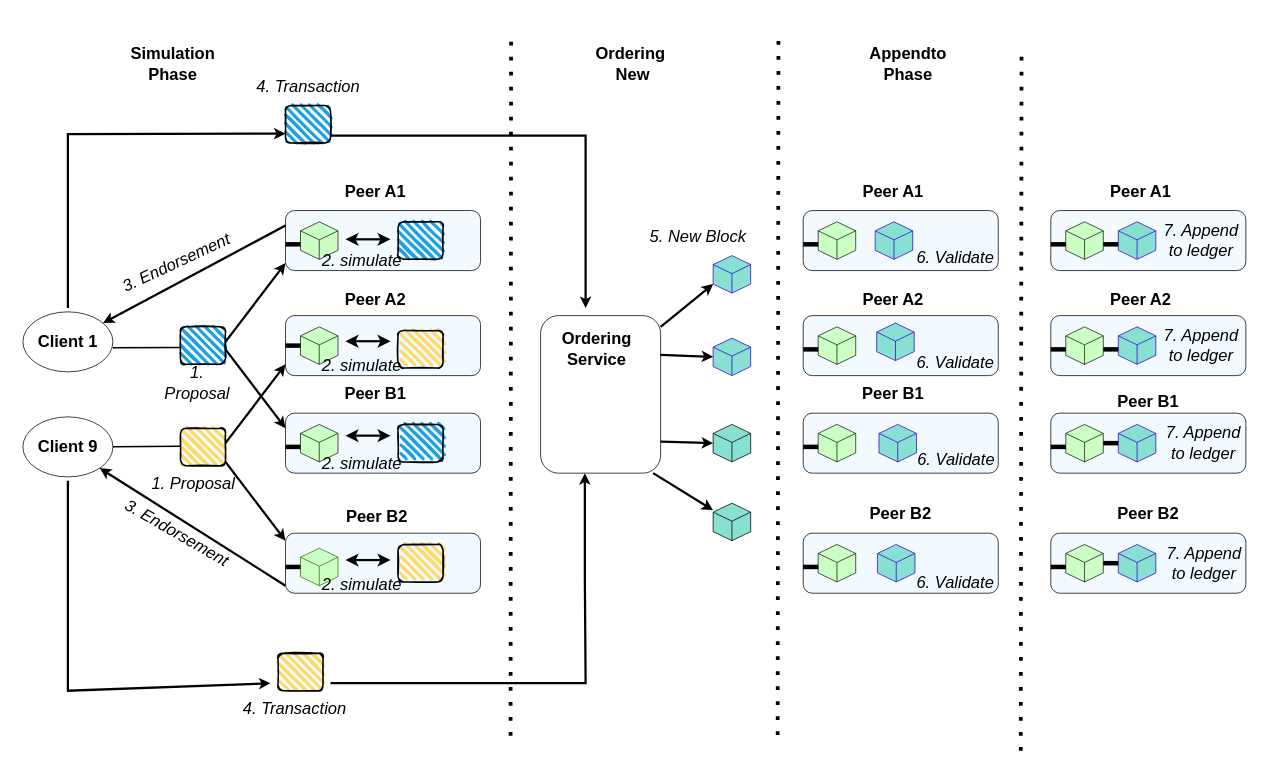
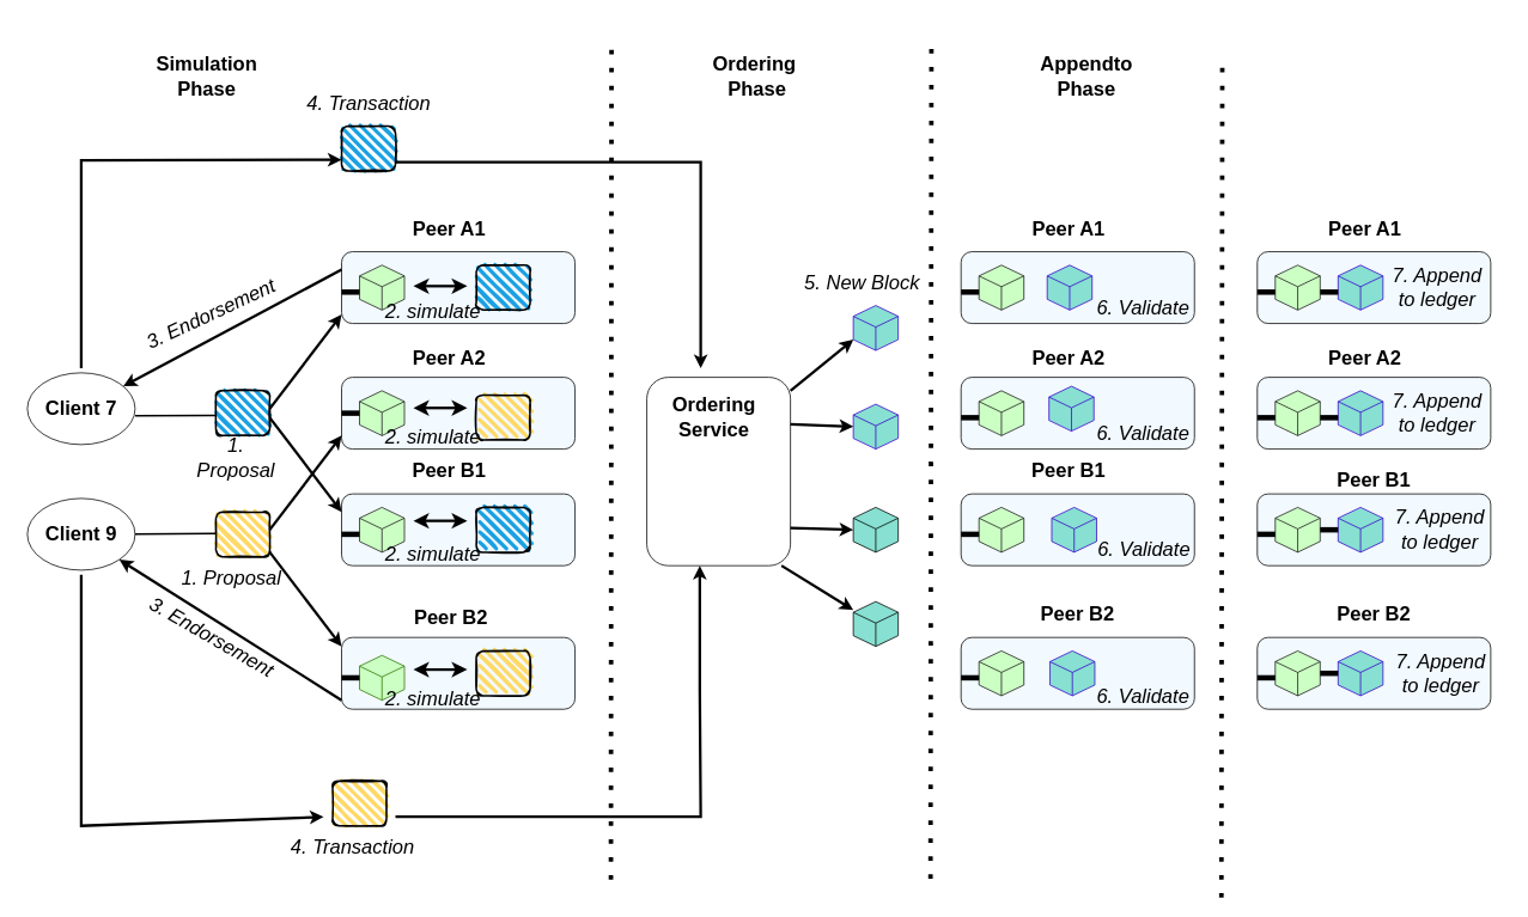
- <mxCell id="113" value="&lt;font style=&quot;font-size: 22px;&quot;&gt;Ordering&lt;br style=&quot;font-size: 22px;&quot;&gt;&amp;nbsp;New&lt;/font&gt;" style="text;html=1;strokeColor=none;fillColor=none;align=center;verticalAlign=middle;whiteSpace=wrap;rounded=0;fontSize=22;fontStyle=1" parent="1" vertex="1"><mxGeometry x="810" y="70" width="60" height="30" as="geometry" /></mxCell>
+ <mxCell id="113" value="&lt;font style=&quot;font-size: 22px;&quot;&gt;Ordering&lt;br style=&quot;font-size: 22px;&quot;&gt;&amp;nbsp;Phase&lt;/font&gt;" style="text;html=1;strokeColor=none;fillColor=none;align=center;verticalAlign=middle;whiteSpace=wrap;rounded=0;fontSize=22;fontStyle=1" parent="1" vertex="1"><mxGeometry x="810" y="70" width="60" height="30" as="geometry" /></mxCell>
- <mxCell id="96" value="&lt;font style=&quot;font-size: 22px;&quot;&gt;5. New Block&lt;/font&gt;" style="text;strokeColor=none;fillColor=none;html=1;align=center;verticalAlign=middle;whiteSpace=wrap;rounded=0;fontSize=22;fontStyle=2" parent="1" vertex="1"><mxGeometry x="860" y="300" width="140" height="30" as="geometry" /></mxCell>
+ <mxCell id="96" value="&lt;font style=&quot;font-size: 22px;&quot;&gt;5. New Block&lt;/font&gt;" style="text;strokeColor=none;fillColor=none;html=1;align=center;verticalAlign=middle;whiteSpace=wrap;rounded=0;fontSize=22;fontStyle=2" parent="1" vertex="1"><mxGeometry x="890" y="300" width="140" height="30" as="geometry" /></mxCell>
- <mxCell id="79" value="&lt;font style=&quot;font-size: 22px;&quot;&gt;Client 1&lt;/font&gt;" style="text;strokeColor=none;fillColor=none;html=1;align=center;verticalAlign=middle;whiteSpace=wrap;rounded=0;fontSize=22;fontStyle=1" parent="1" vertex="1"><mxGeometry x="30" y="440" width="120" height="30" as="geometry" /></mxCell>
+ <mxCell id="79" value="&lt;font style=&quot;font-size: 22px;&quot;&gt;Client 7&lt;/font&gt;" style="text;strokeColor=none;fillColor=none;html=1;align=center;verticalAlign=middle;whiteSpace=wrap;rounded=0;fontSize=22;fontStyle=1" parent="1" vertex="1"><mxGeometry x="30" y="440" width="120" height="30" as="geometry" /></mxCell>
